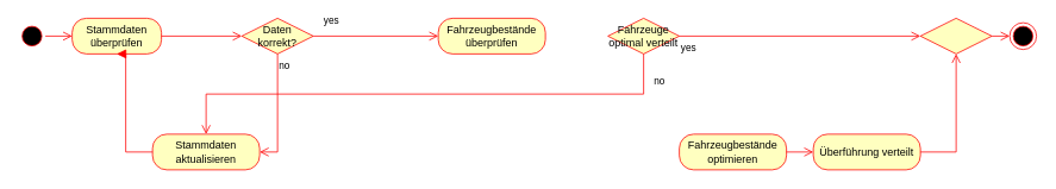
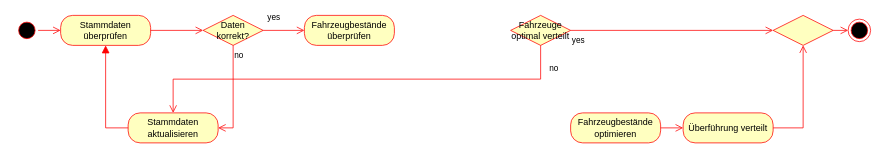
- <mxCell id="4" value="Stammdaten überprüfen" style="rounded=1;whiteSpace=wrap;html=1;arcSize=40;fontColor=#000000;fillColor=#ffffc0;strokeColor=#ff0000;" parent="1" vertex="1"><mxGeometry x="80" y="20" width="100" height="40" as="geometry" /></mxCell>
+ <mxCell id="4" value="Stammdaten überprüfen" style="rounded=1;whiteSpace=wrap;html=1;arcSize=40;fontColor=#000000;fillColor=#ffffc0;strokeColor=#ff0000;" parent="1" vertex="1"><mxGeometry x="80" y="20" width="120" height="40" as="geometry" /></mxCell>
- <mxCell id="19" value="Fahrzeugbestände überprüfen" style="rounded=1;whiteSpace=wrap;html=1;arcSize=40;fontColor=#000000;fillColor=#ffffc0;strokeColor=#ff0000;" parent="1" vertex="1"><mxGeometry x="490" y="20" width="120" height="40" as="geometry" /></mxCell>
+ <mxCell id="19" value="Fahrzeugbestände überprüfen" style="rounded=1;whiteSpace=wrap;html=1;arcSize=40;fontColor=#000000;fillColor=#ffffc0;strokeColor=#ff0000;" parent="1" vertex="1"><mxGeometry x="405" y="20" width="120" height="40" as="geometry" /></mxCell>
